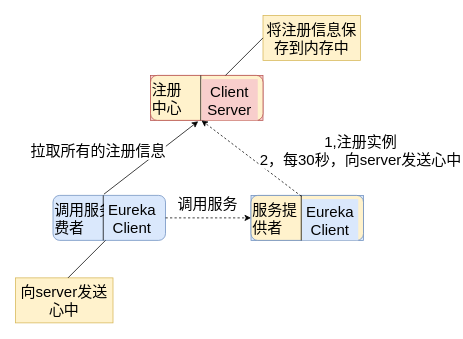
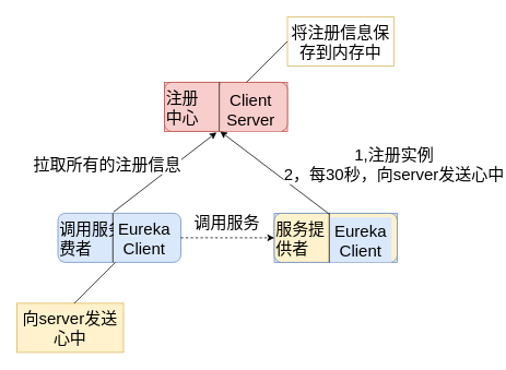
- <mxCell id="17" value="将注册信息保存到内存中" style="rounded=0;whiteSpace=wrap;html=1;fontSize=20;fillColor=#fff2cc;strokeColor=#d6b656;" vertex="1" parent="1"><mxGeometry x="350" width="130" height="60" as="geometry" y="20" /></mxCell>
+ <mxCell id="17" value="将注册信息保存到内存中" style="rounded=0;whiteSpace=wrap;html=1;fontSize=20;fillColor=#ffffff;strokeColor=#d6b656;" vertex="1" parent="1"><mxGeometry x="350" width="130" height="60" as="geometry" y="20" /></mxCell>
- <mxCell id="11" value="&lt;span style=&quot;font-size: 20px&quot;&gt;注册&lt;br&gt;中心&lt;/span&gt;" style="rounded=1;whiteSpace=wrap;html=1;align=left;fillColor=#fff2cc;strokeColor=#b85450;" vertex="1" parent="10"><mxGeometry width="150" height="60" as="geometry" /></mxCell>
+ <mxCell id="11" value="&lt;span style=&quot;font-size: 20px&quot;&gt;注册&lt;br&gt;中心&lt;/span&gt;" style="rounded=1;whiteSpace=wrap;html=1;align=left;fillColor=#f8cecc;strokeColor=#b85450;" vertex="1" parent="10"><mxGeometry width="150" height="60" as="geometry" /></mxCell>
- <mxCell id="14" value="" style="endArrow=classic;html=1;fontSize=20;entryX=0;entryY=1;entryDx=0;entryDy=0;exitX=0.448;exitY=0.02;exitDx=0;exitDy=0;exitPerimeter=0;dashed=1;" edge="1" parent="1" source="7" target="13"><mxGeometry width="50" height="50" relative="1" as="geometry"><mxPoint x="350" y="210" as="sourcePoint" /><mxPoint x="400" y="160" as="targetPoint" /></mxGeometry></mxCell>
+ <mxCell id="14" value="" style="endArrow=classic;html=1;fontSize=20;entryX=0;entryY=1;entryDx=0;entryDy=0;exitX=0.448;exitY=0.02;exitDx=0;exitDy=0;exitPerimeter=0;" edge="1" parent="1" source="7" target="13"><mxGeometry width="50" height="50" relative="1" as="geometry"><mxPoint x="350" y="210" as="sourcePoint" /><mxPoint x="400" y="160" as="targetPoint" /></mxGeometry></mxCell>
